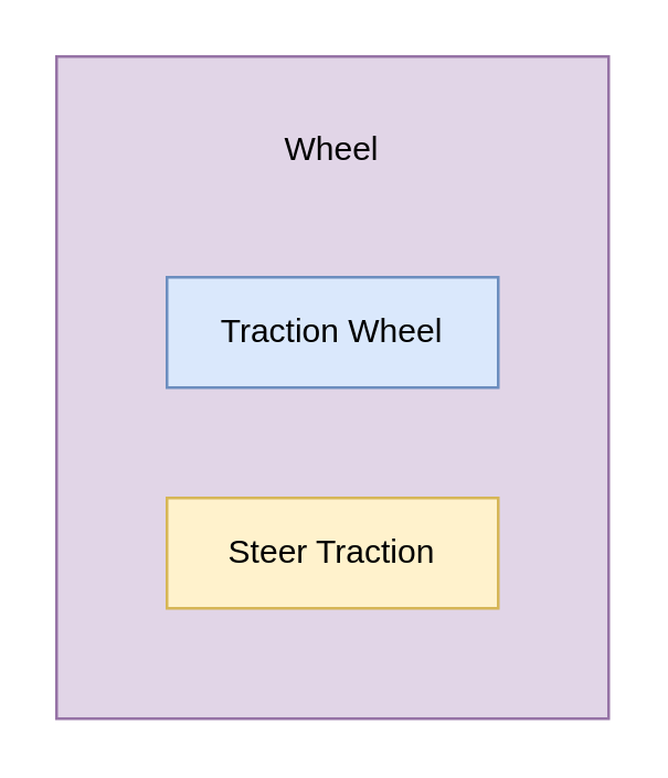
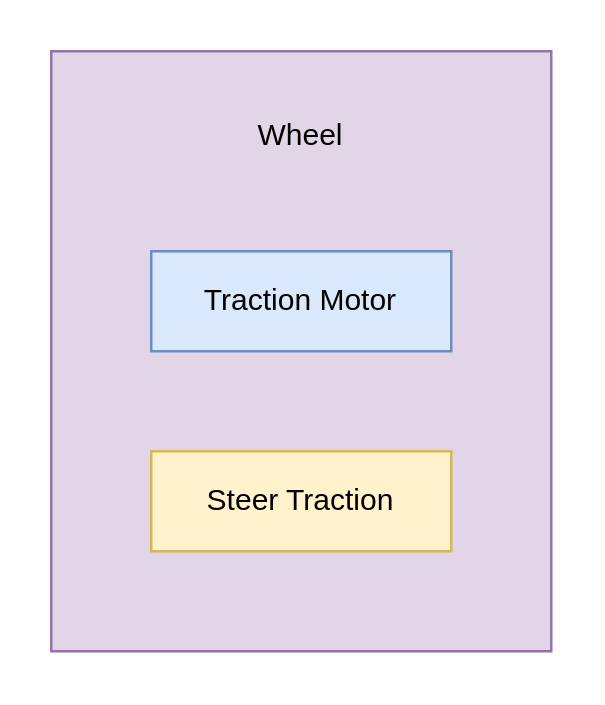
- <mxCell id="3" value="Traction Wheel" style="rounded=0;whiteSpace=wrap;html=1;fillColor=#dae8fc;strokeColor=#6c8ebf;" vertex="1" parent="1"><mxGeometry x="60" y="100" width="120" height="40" as="geometry" /></mxCell>
+ <mxCell id="3" value="Traction Motor" style="rounded=0;whiteSpace=wrap;html=1;fillColor=#dae8fc;strokeColor=#6c8ebf;" vertex="1" parent="1"><mxGeometry x="60" y="100" width="120" height="40" as="geometry" /></mxCell>
